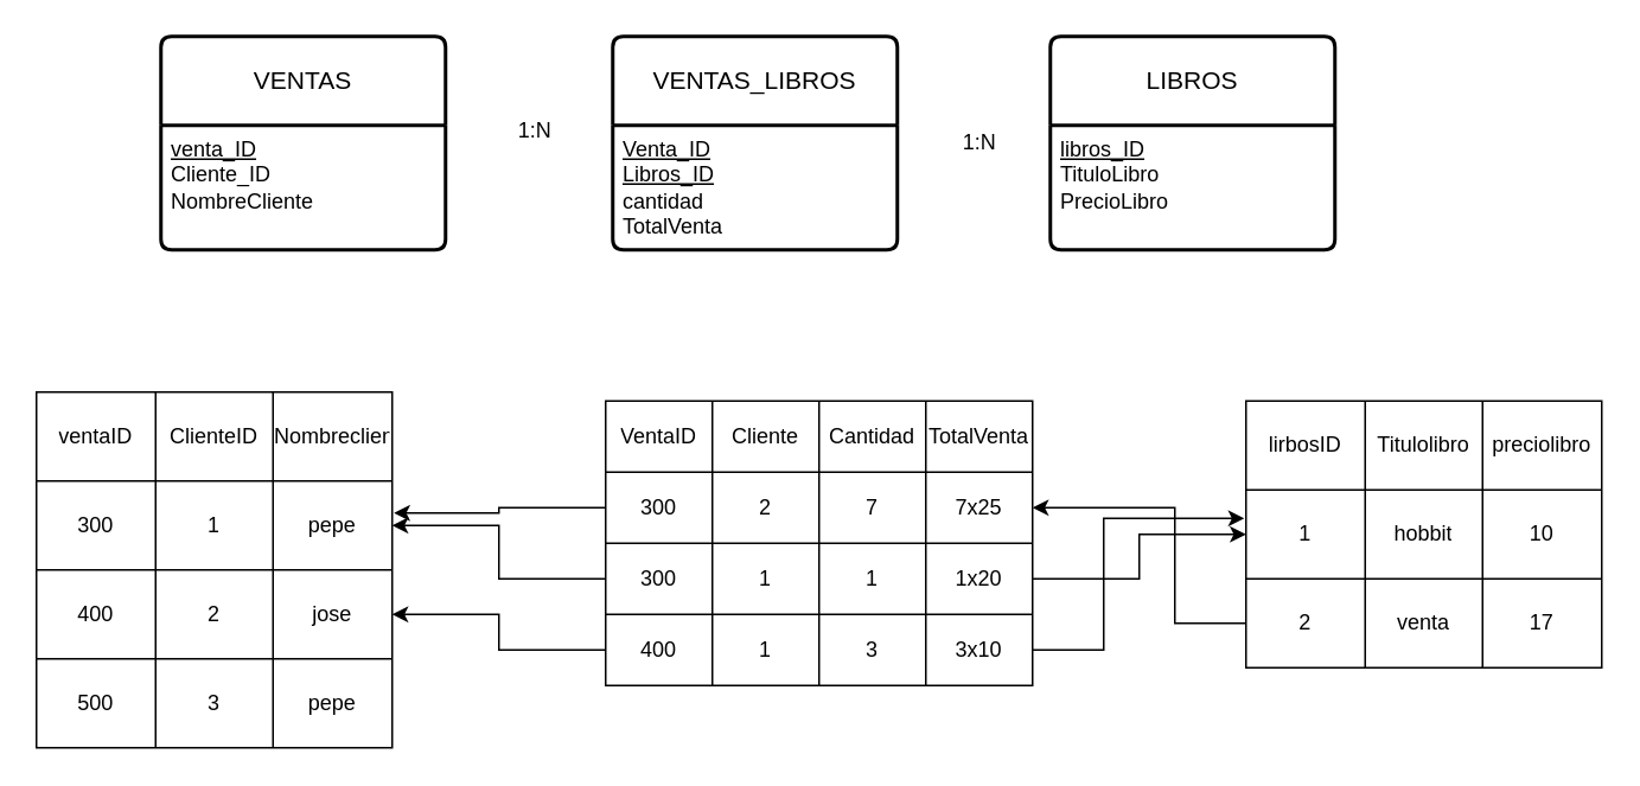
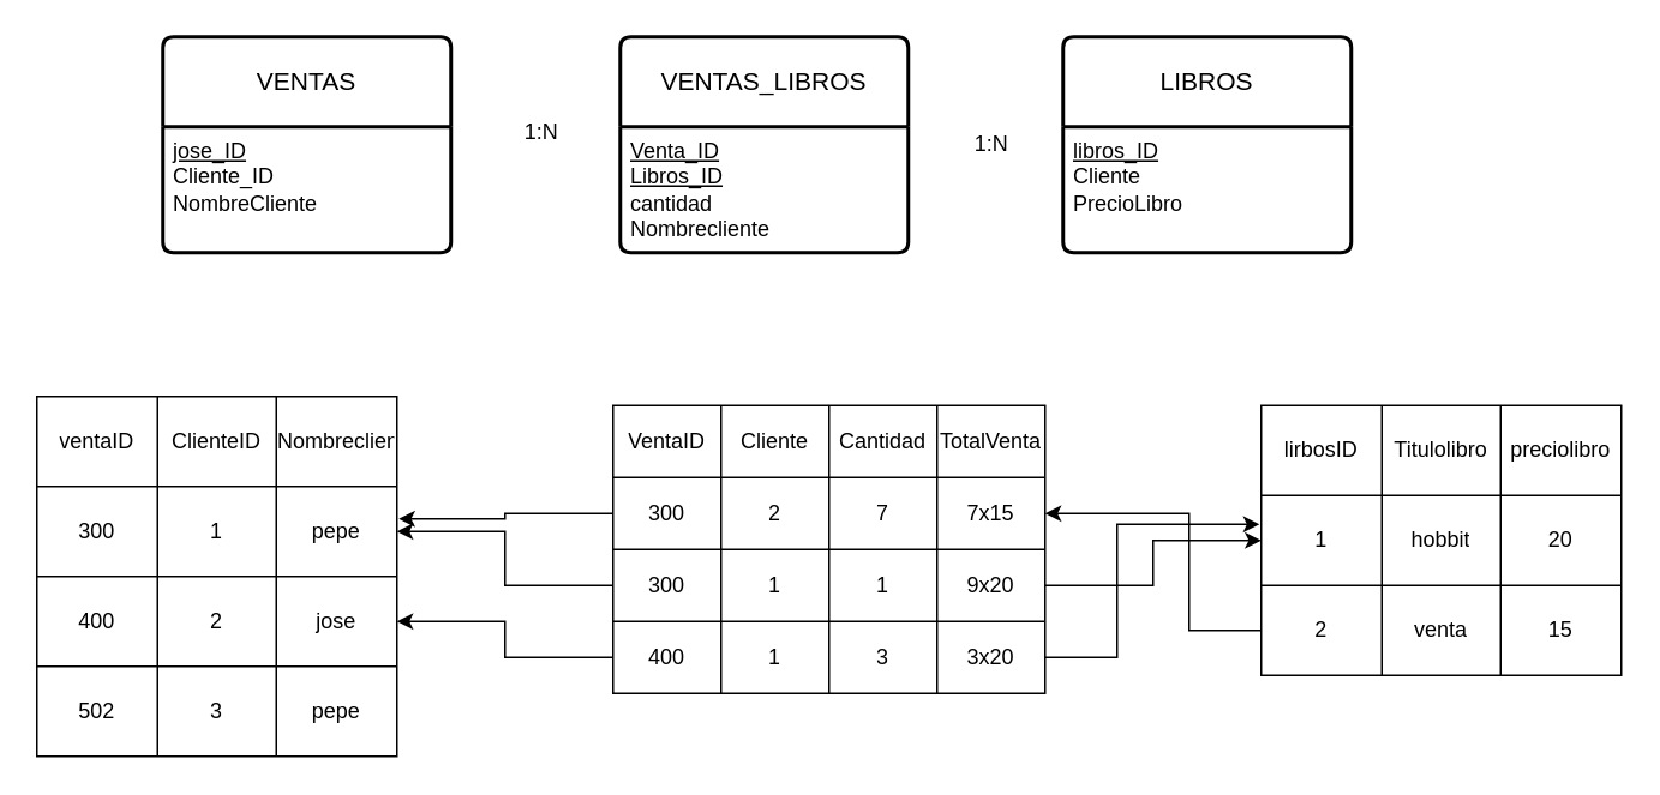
- <mxCell id="3" value="&lt;u&gt;venta_ID&lt;/u&gt;&lt;div&gt;Cliente_ID&amp;nbsp;&lt;/div&gt;&lt;div&gt;NombreCliente&lt;/div&gt;" style="align=left;strokeColor=none;fillColor=none;spacingLeft=4;fontSize=12;verticalAlign=top;resizable=0;rotatable=0;part=1;html=1;" vertex="1" parent="2"><mxGeometry y="50" width="160" height="70" as="geometry" /></mxCell>
+ <mxCell id="3" value="&lt;u&gt;jose_ID&lt;/u&gt;&lt;div&gt;Cliente_ID&amp;nbsp;&lt;/div&gt;&lt;div&gt;NombreCliente&lt;/div&gt;" style="align=left;strokeColor=none;fillColor=none;spacingLeft=4;fontSize=12;verticalAlign=top;resizable=0;rotatable=0;part=1;html=1;" vertex="1" parent="2"><mxGeometry y="50" width="160" height="70" as="geometry" /></mxCell>
- <mxCell id="5" value="&lt;u&gt;libros_ID&lt;/u&gt;&lt;div&gt;TituloLibro&lt;/div&gt;&lt;div&gt;PrecioLibro&lt;/div&gt;" style="align=left;strokeColor=none;fillColor=none;spacingLeft=4;fontSize=12;verticalAlign=top;resizable=0;rotatable=0;part=1;html=1;" vertex="1" parent="4"><mxGeometry y="50" width="160" height="70" as="geometry" /></mxCell>
+ <mxCell id="5" value="&lt;u&gt;libros_ID&lt;/u&gt;&lt;div&gt;Cliente&lt;/div&gt;&lt;div&gt;PrecioLibro&lt;/div&gt;" style="align=left;strokeColor=none;fillColor=none;spacingLeft=4;fontSize=12;verticalAlign=top;resizable=0;rotatable=0;part=1;html=1;" vertex="1" parent="4"><mxGeometry y="50" width="160" height="70" as="geometry" /></mxCell>
- <mxCell id="7" value="&lt;div&gt;&lt;u&gt;Venta_ID&lt;/u&gt;&lt;/div&gt;&lt;div&gt;&lt;u&gt;Libros_ID&lt;/u&gt;&lt;/div&gt;cantidad&lt;div&gt;TotalVenta&lt;/div&gt;" style="align=left;strokeColor=none;fillColor=none;spacingLeft=4;fontSize=12;verticalAlign=top;resizable=0;rotatable=0;part=1;html=1;" vertex="1" parent="6"><mxGeometry y="50" width="160" height="70" as="geometry" /></mxCell>
+ <mxCell id="7" value="&lt;div&gt;&lt;u&gt;Venta_ID&lt;/u&gt;&lt;/div&gt;&lt;div&gt;&lt;u&gt;Libros_ID&lt;/u&gt;&lt;/div&gt;cantidad&lt;div&gt;Nombrecliente&lt;/div&gt;" style="align=left;strokeColor=none;fillColor=none;spacingLeft=4;fontSize=12;verticalAlign=top;resizable=0;rotatable=0;part=1;html=1;" vertex="1" parent="6"><mxGeometry y="50" width="160" height="70" as="geometry" /></mxCell>
- <mxCell id="50" value="7x25" style="shape=partialRectangle;html=1;whiteSpace=wrap;connectable=0;strokeColor=inherit;overflow=hidden;fillColor=none;top=0;left=0;bottom=0;right=0;pointerEvents=1;" vertex="1" parent="46"><mxGeometry x="180" width="60" height="40" as="geometry"><mxRectangle width="60" height="40" as="alternateBounds" /></mxGeometry></mxCell>
+ <mxCell id="50" value="7x15" style="shape=partialRectangle;html=1;whiteSpace=wrap;connectable=0;strokeColor=inherit;overflow=hidden;fillColor=none;top=0;left=0;bottom=0;right=0;pointerEvents=1;" vertex="1" parent="46"><mxGeometry x="180" width="60" height="40" as="geometry"><mxRectangle width="60" height="40" as="alternateBounds" /></mxGeometry></mxCell>
- <mxCell id="35" value="10" style="shape=partialRectangle;html=1;whiteSpace=wrap;connectable=0;strokeColor=inherit;overflow=hidden;fillColor=none;top=0;left=0;bottom=0;right=0;pointerEvents=1;" vertex="1" parent="32"><mxGeometry x="133" width="67" height="50" as="geometry"><mxRectangle width="67" height="50" as="alternateBounds" /></mxGeometry></mxCell>
+ <mxCell id="35" value="20" style="shape=partialRectangle;html=1;whiteSpace=wrap;connectable=0;strokeColor=inherit;overflow=hidden;fillColor=none;top=0;left=0;bottom=0;right=0;pointerEvents=1;" vertex="1" parent="32"><mxGeometry x="133" width="67" height="50" as="geometry"><mxRectangle width="67" height="50" as="alternateBounds" /></mxGeometry></mxCell>
- <mxCell id="55" value="1x20" style="shape=partialRectangle;html=1;whiteSpace=wrap;connectable=0;strokeColor=inherit;overflow=hidden;fillColor=none;top=0;left=0;bottom=0;right=0;pointerEvents=1;" vertex="1" parent="51"><mxGeometry x="180" width="60" height="40" as="geometry"><mxRectangle width="60" height="40" as="alternateBounds" /></mxGeometry></mxCell>
+ <mxCell id="55" value="9x20" style="shape=partialRectangle;html=1;whiteSpace=wrap;connectable=0;strokeColor=inherit;overflow=hidden;fillColor=none;top=0;left=0;bottom=0;right=0;pointerEvents=1;" vertex="1" parent="51"><mxGeometry x="180" width="60" height="40" as="geometry"><mxRectangle width="60" height="40" as="alternateBounds" /></mxGeometry></mxCell>
- <mxCell id="39" value="17" style="shape=partialRectangle;html=1;whiteSpace=wrap;connectable=0;strokeColor=inherit;overflow=hidden;fillColor=none;top=0;left=0;bottom=0;right=0;pointerEvents=1;" vertex="1" parent="36"><mxGeometry x="133" width="67" height="50" as="geometry"><mxRectangle width="67" height="50" as="alternateBounds" /></mxGeometry></mxCell>
+ <mxCell id="39" value="15" style="shape=partialRectangle;html=1;whiteSpace=wrap;connectable=0;strokeColor=inherit;overflow=hidden;fillColor=none;top=0;left=0;bottom=0;right=0;pointerEvents=1;" vertex="1" parent="36"><mxGeometry x="133" width="67" height="50" as="geometry"><mxRectangle width="67" height="50" as="alternateBounds" /></mxGeometry></mxCell>
- <mxCell id="60" value="3x10" style="shape=partialRectangle;html=1;whiteSpace=wrap;connectable=0;strokeColor=inherit;overflow=hidden;fillColor=none;top=0;left=0;bottom=0;right=0;pointerEvents=1;" vertex="1" parent="56"><mxGeometry x="180" width="60" height="40" as="geometry"><mxRectangle width="60" height="40" as="alternateBounds" /></mxGeometry></mxCell>
+ <mxCell id="60" value="3x20" style="shape=partialRectangle;html=1;whiteSpace=wrap;connectable=0;strokeColor=inherit;overflow=hidden;fillColor=none;top=0;left=0;bottom=0;right=0;pointerEvents=1;" vertex="1" parent="56"><mxGeometry x="180" width="60" height="40" as="geometry"><mxRectangle width="60" height="40" as="alternateBounds" /></mxGeometry></mxCell>
- <mxCell id="24" value="500" style="shape=partialRectangle;html=1;whiteSpace=wrap;connectable=0;strokeColor=inherit;overflow=hidden;fillColor=none;top=0;left=0;bottom=0;right=0;pointerEvents=1;" vertex="1" parent="23"><mxGeometry width="67" height="50" as="geometry"><mxRectangle width="67" height="50" as="alternateBounds" /></mxGeometry></mxCell>
+ <mxCell id="24" value="502" style="shape=partialRectangle;html=1;whiteSpace=wrap;connectable=0;strokeColor=inherit;overflow=hidden;fillColor=none;top=0;left=0;bottom=0;right=0;pointerEvents=1;" vertex="1" parent="23"><mxGeometry width="67" height="50" as="geometry"><mxRectangle width="67" height="50" as="alternateBounds" /></mxGeometry></mxCell>
